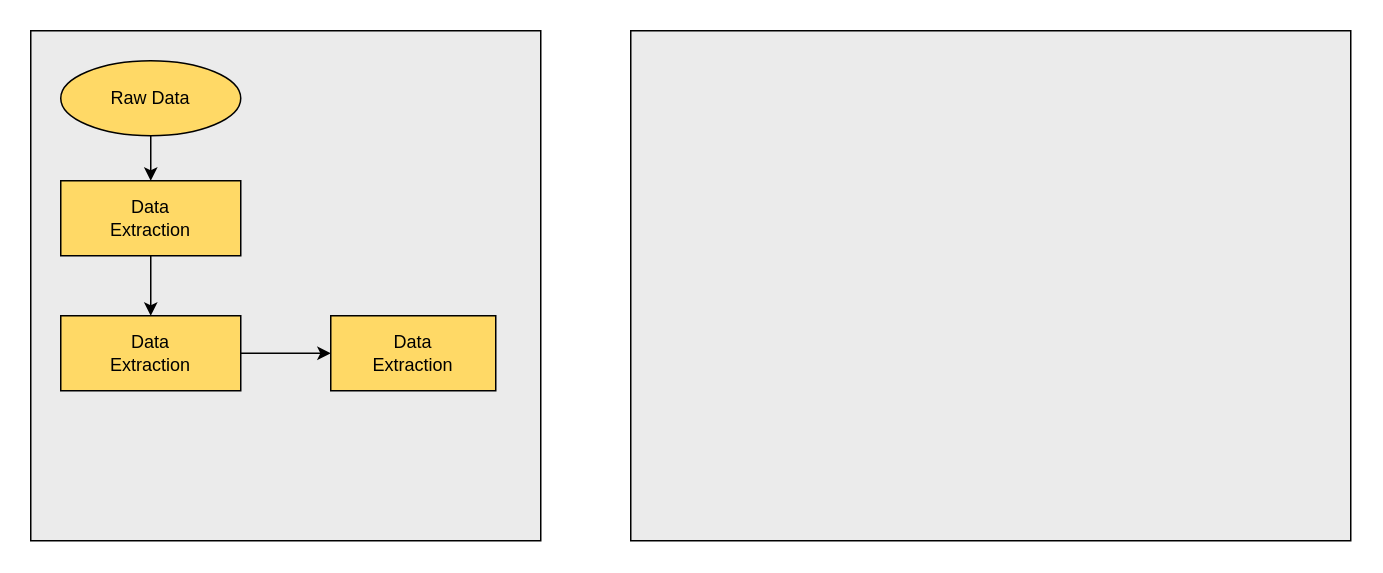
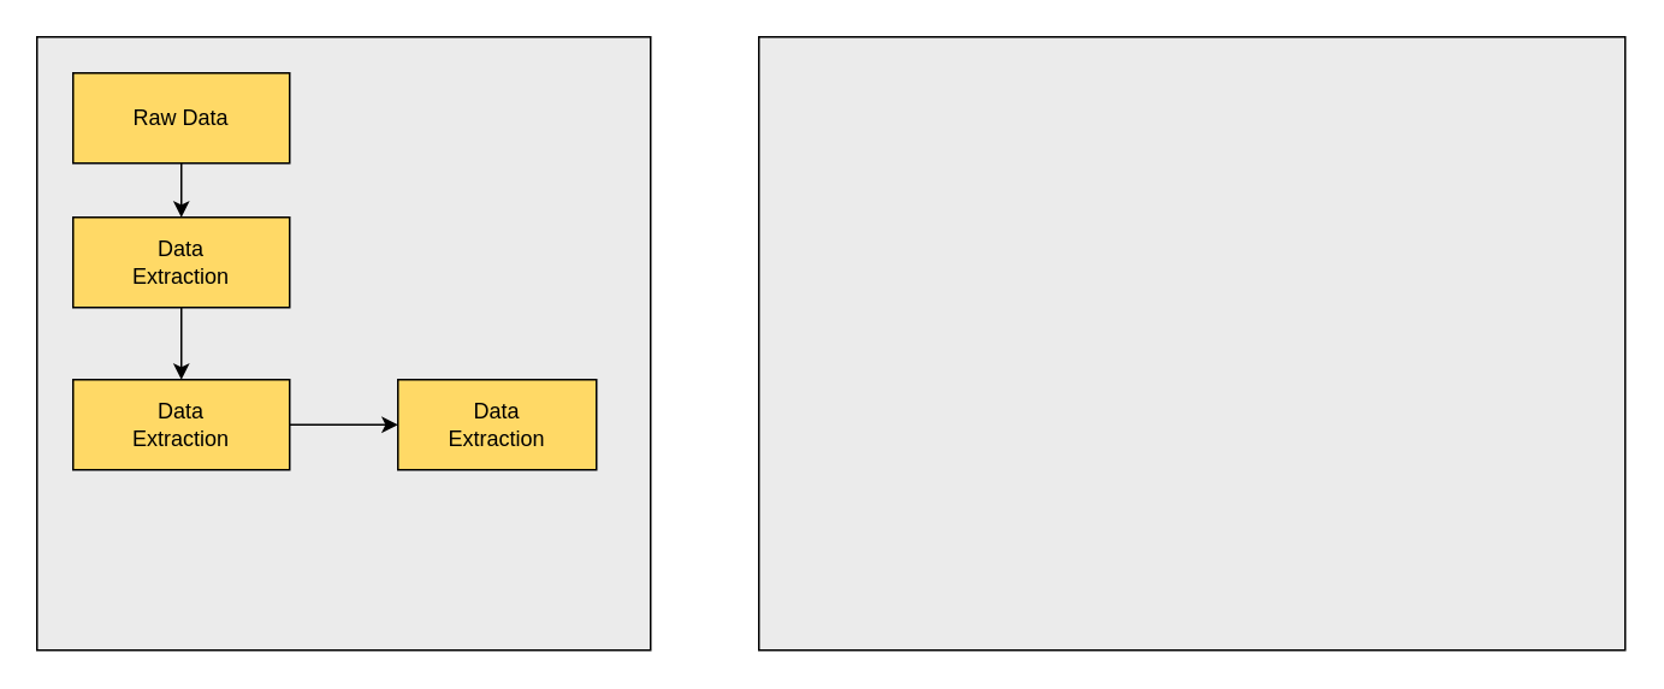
- <mxCell id="4" value="Raw Data" style="ellipse;whiteSpace=wrap;html=1;fillColor=#FFD966;" vertex="1" parent="1"><mxGeometry x="40" y="40" width="120" height="50" as="geometry" /></mxCell>
+ <mxCell id="4" value="Raw Data" style="rounded=0;whiteSpace=wrap;html=1;fillColor=#FFD966;" vertex="1" parent="1"><mxGeometry x="40" y="40" width="120" height="50" as="geometry" /></mxCell>
